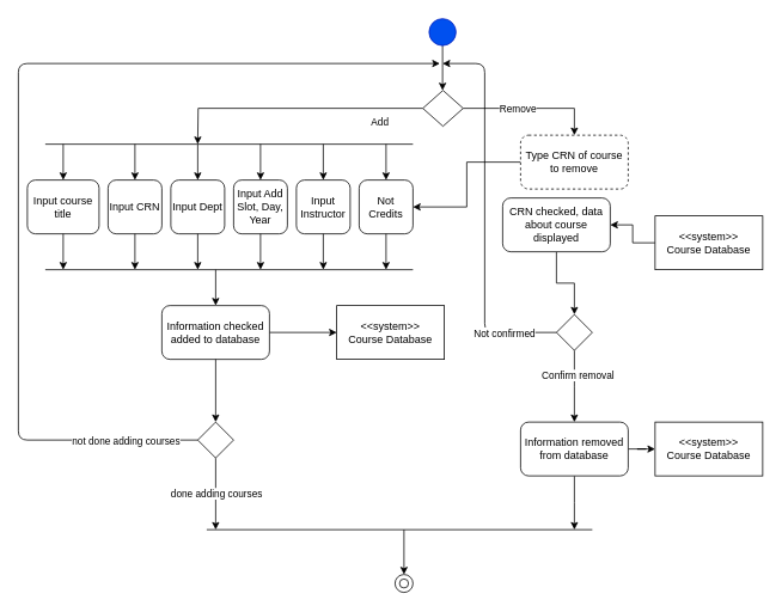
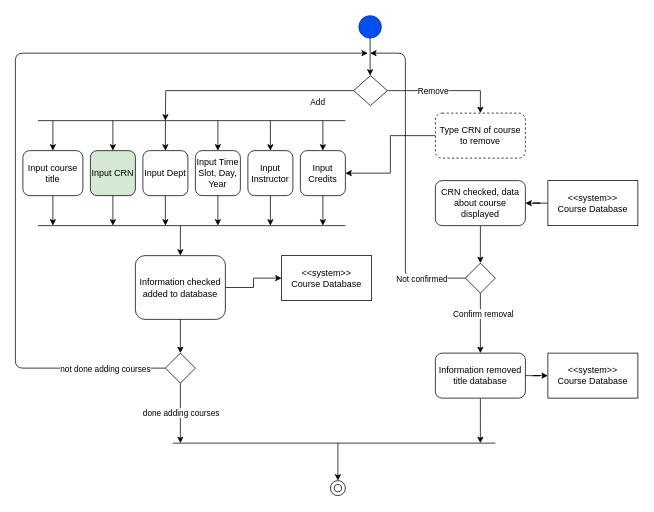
- <mxCell id="14" value="Input CRN" style="rounded=1;whiteSpace=wrap;html=1;" parent="1" vertex="1"><mxGeometry x="120" y="200" width="60" height="60" as="geometry" /></mxCell>
+ <mxCell id="14" value="Input CRN" style="rounded=1;whiteSpace=wrap;html=1;fillColor=#d5e8d4;" parent="1" vertex="1"><mxGeometry x="120" y="200" width="60" height="60" as="geometry" /></mxCell>
- <mxCell id="16" value="Input Add Slot, Day, Year" style="rounded=1;whiteSpace=wrap;html=1;" parent="1" vertex="1"><mxGeometry x="260" y="200" width="60" height="60" as="geometry" /></mxCell>
+ <mxCell id="16" value="Input Time Slot, Day, Year" style="rounded=1;whiteSpace=wrap;html=1;" parent="1" vertex="1"><mxGeometry x="260" y="200" width="60" height="60" as="geometry" /></mxCell>
- <mxCell id="21" value="Not Credits" style="rounded=1;whiteSpace=wrap;html=1;" parent="1" vertex="1"><mxGeometry x="400" y="200" width="60" height="60" as="geometry" /></mxCell>
+ <mxCell id="21" value="Input Credits" style="rounded=1;whiteSpace=wrap;html=1;" parent="1" vertex="1"><mxGeometry x="400" y="200" width="60" height="60" as="geometry" /></mxCell>
- <mxCell id="44" value="CRN checked, data about course displayed" style="rounded=1;whiteSpace=wrap;html=1;" parent="1" vertex="1"><mxGeometry x="560" y="220" width="120" height="60" as="geometry" /></mxCell>
+ <mxCell id="44" value="CRN checked, data about course displayed" style="rounded=1;whiteSpace=wrap;html=1;" parent="1" vertex="1"><mxGeometry x="580" y="240" width="120" height="60" as="geometry" /></mxCell>
- <mxCell id="24" value="Information checked added to database" style="rounded=1;whiteSpace=wrap;html=1;" parent="1" vertex="1"><mxGeometry x="180" y="340" width="120" height="60" as="geometry" /></mxCell>
+ <mxCell id="24" value="Information checked added to database" style="rounded=1;whiteSpace=wrap;html=1;" parent="1" vertex="1"><mxGeometry x="180" y="340" width="120" height="85" as="geometry" /></mxCell>
- <mxCell id="54" value="Information removed from database" style="rounded=1;whiteSpace=wrap;html=1;" parent="1" vertex="1"><mxGeometry x="580" y="470" width="120" height="60" as="geometry" /></mxCell>
+ <mxCell id="54" value="Information removed title database" style="rounded=1;whiteSpace=wrap;html=1;" parent="1" vertex="1"><mxGeometry x="580" y="470" width="120" height="60" as="geometry" /></mxCell>
